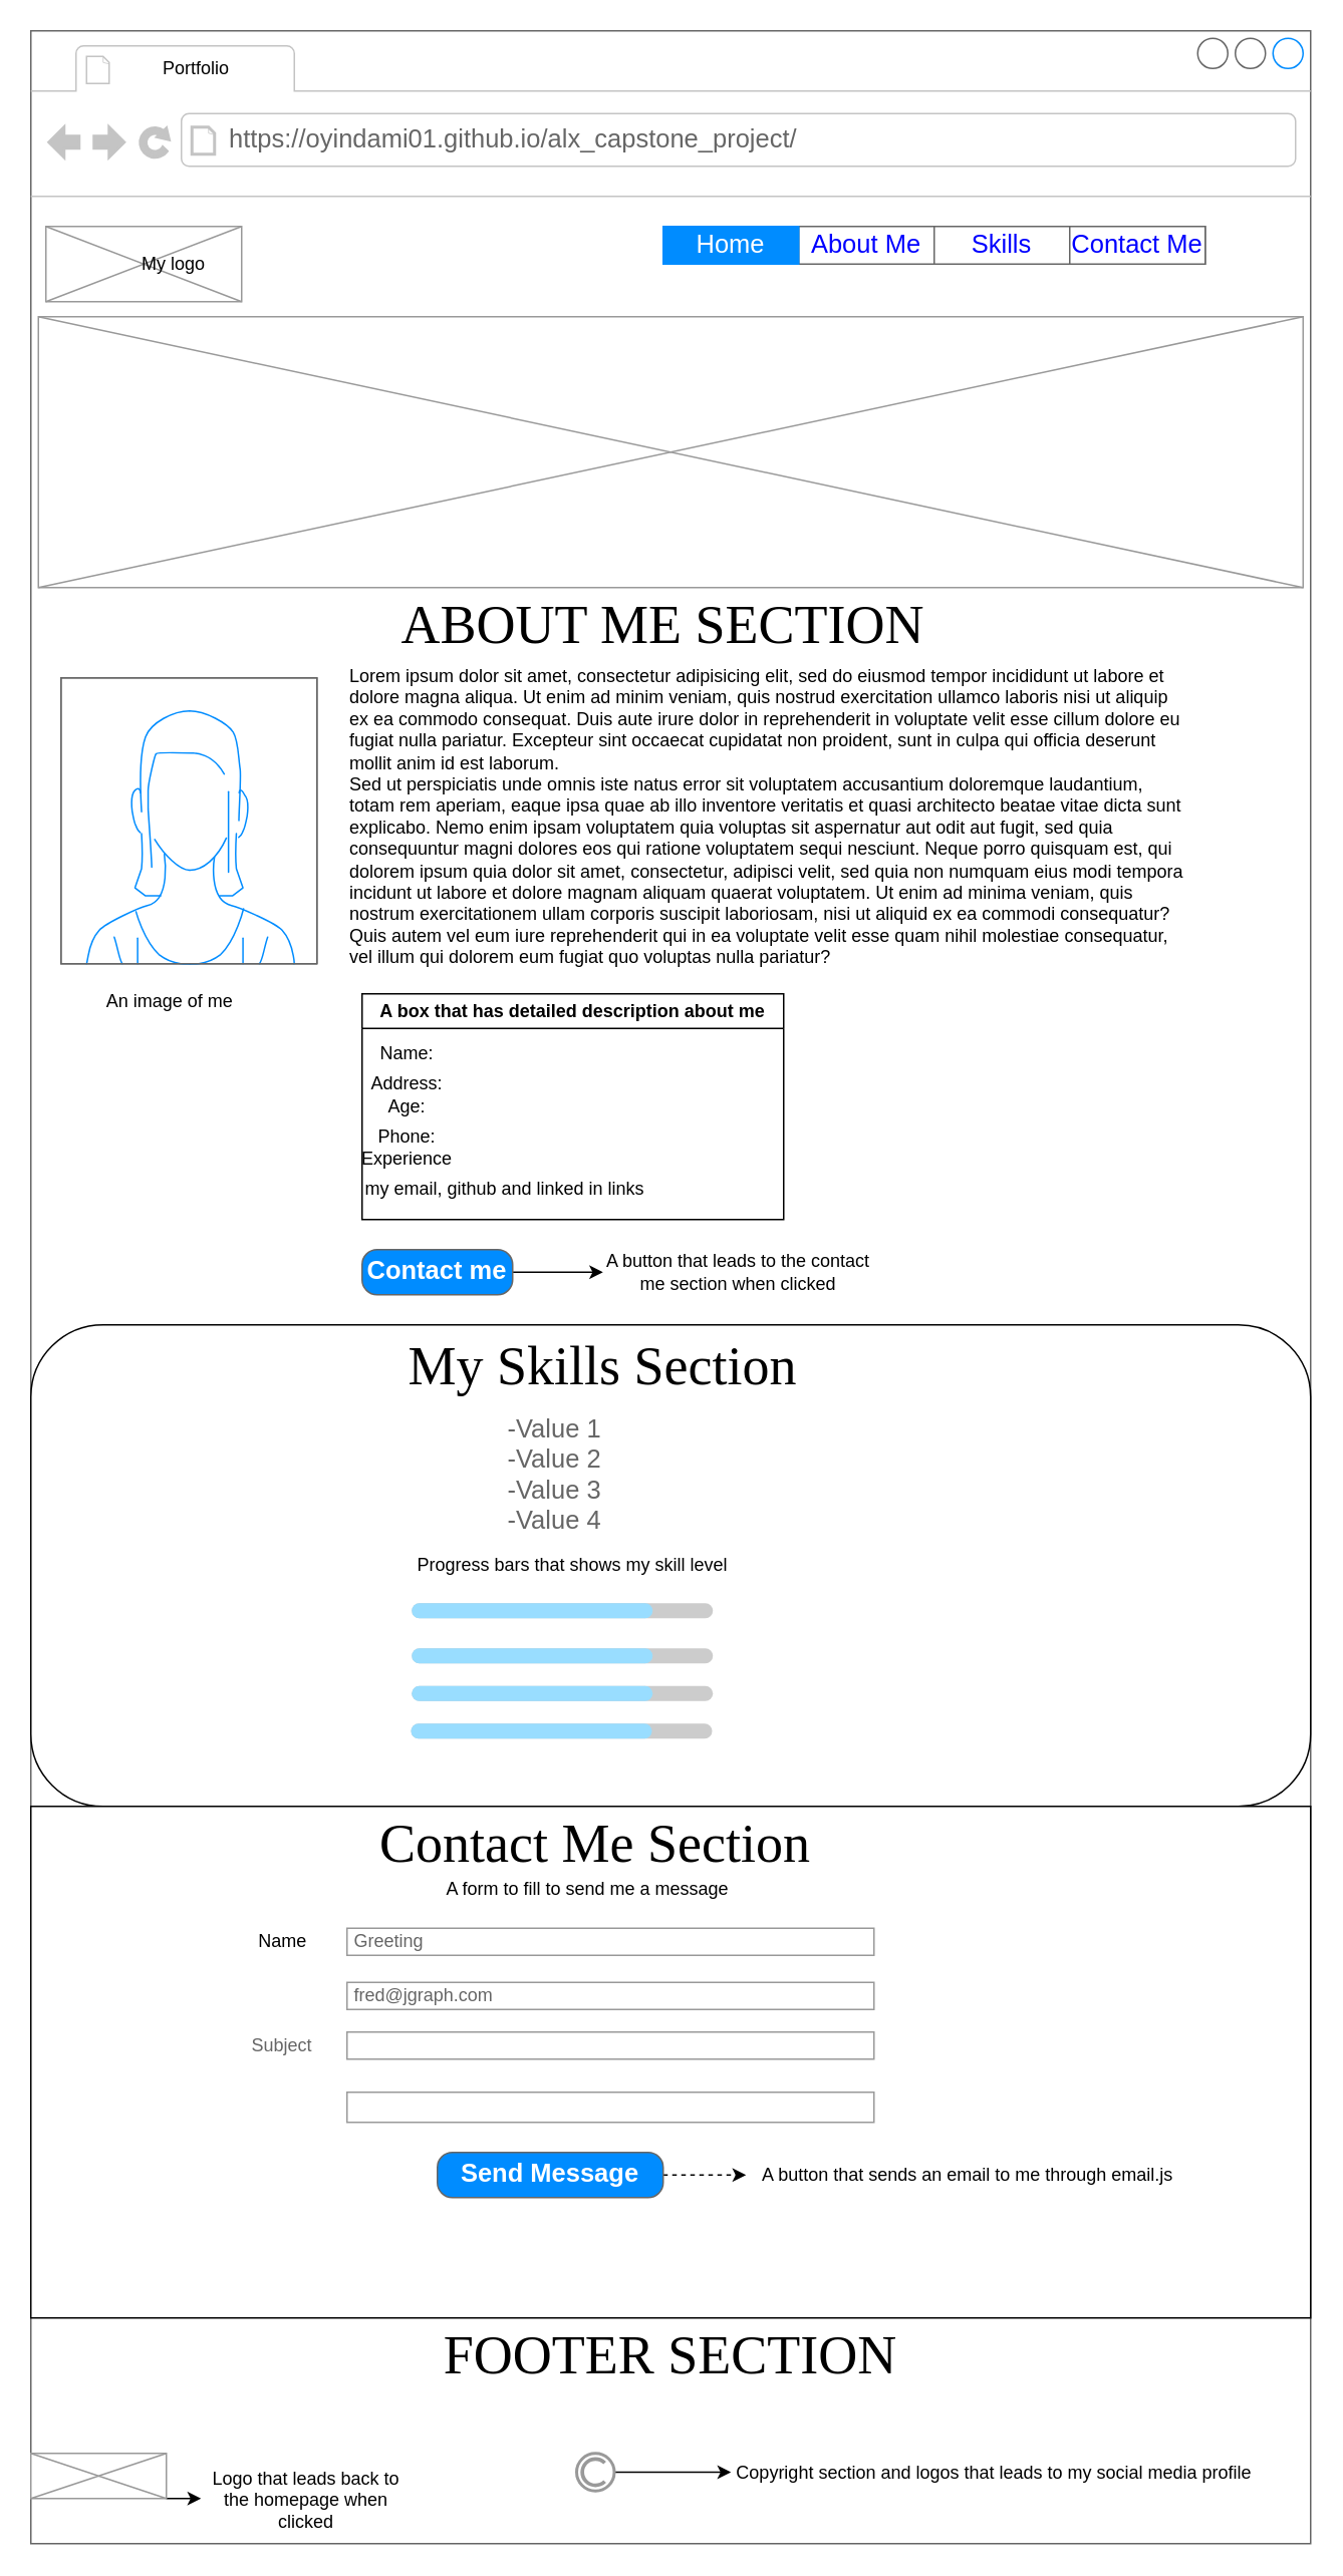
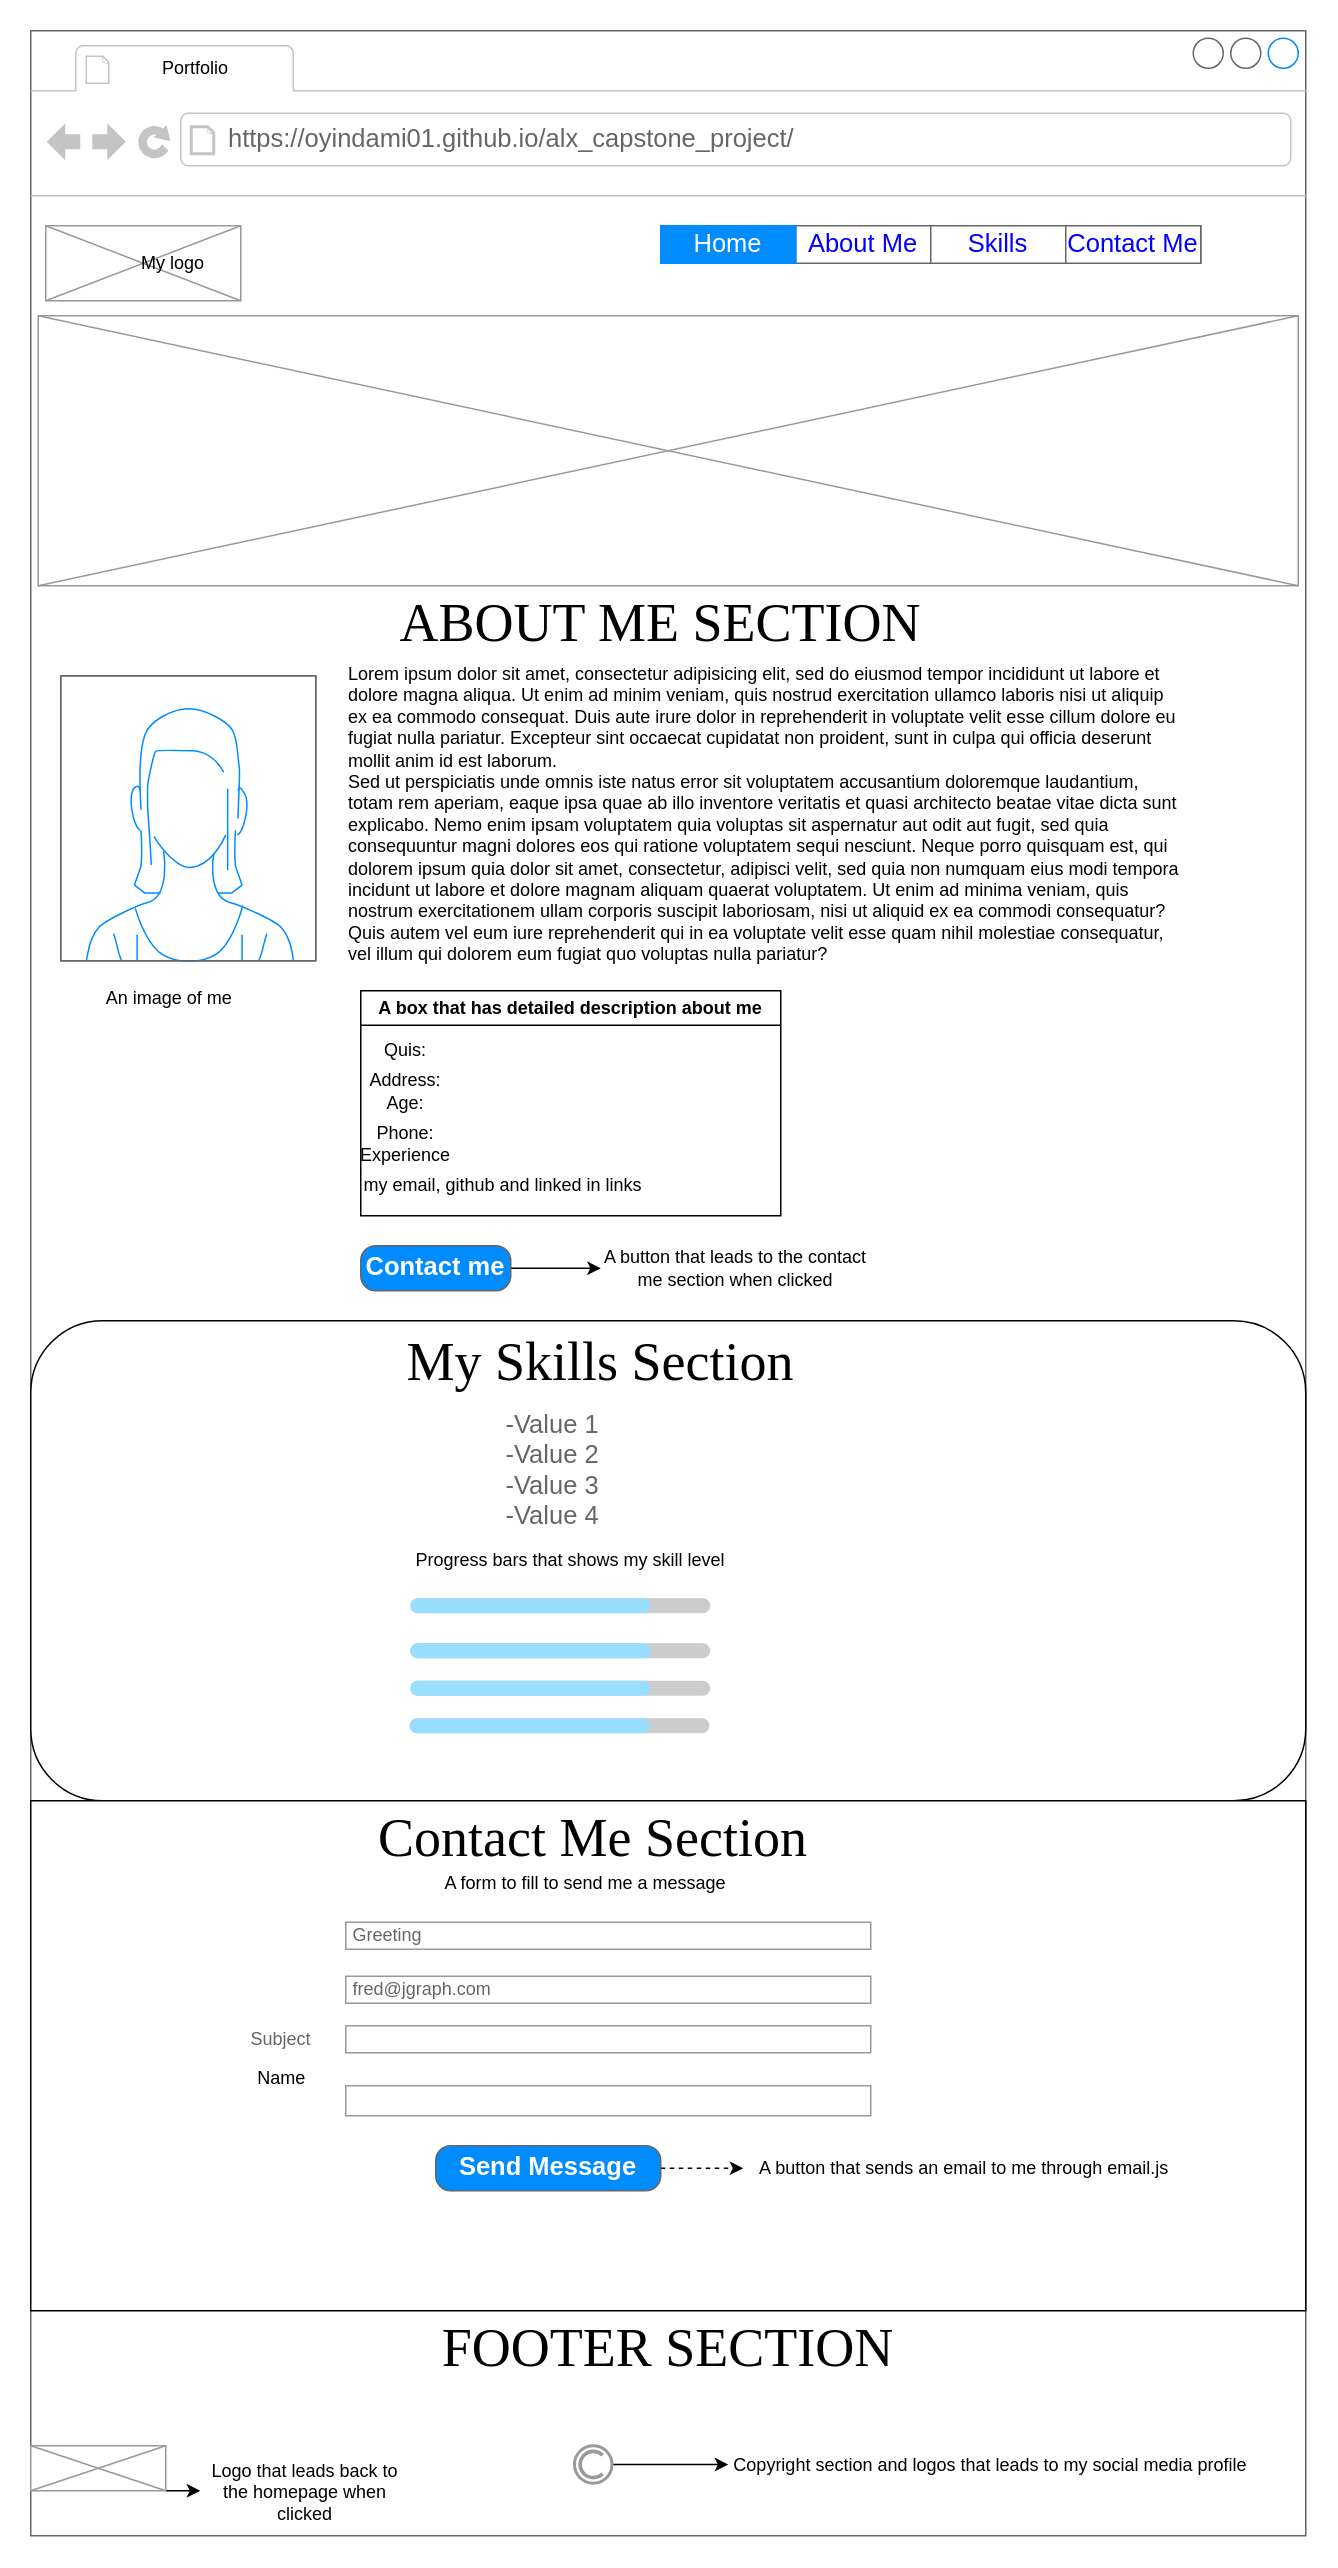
- <mxCell id="19" value="Name:" style="text;html=1;strokeColor=none;fillColor=none;align=center;verticalAlign=middle;whiteSpace=wrap;rounded=0;" vertex="1" parent="18"><mxGeometry y="30" width="60" height="20" as="geometry" /></mxCell>
+ <mxCell id="19" value="Quis:" style="text;html=1;strokeColor=none;fillColor=none;align=center;verticalAlign=middle;whiteSpace=wrap;rounded=0;" vertex="1" parent="18"><mxGeometry y="30" width="60" height="20" as="geometry" /></mxCell>
- <mxCell id="46" value="Name" style="text;html=1;strokeColor=none;fillColor=none;align=center;verticalAlign=middle;whiteSpace=wrap;rounded=0;" vertex="1" parent="2"><mxGeometry x="140" y="1260.25" width="55" height="19.5" as="geometry" /></mxCell>
+ <mxCell id="46" value="Name" style="text;html=1;strokeColor=none;fillColor=none;align=center;verticalAlign=middle;whiteSpace=wrap;rounded=0;" vertex="1" parent="2"><mxGeometry x="140" y="1355.25" width="55" height="19.5" as="geometry" /></mxCell>
